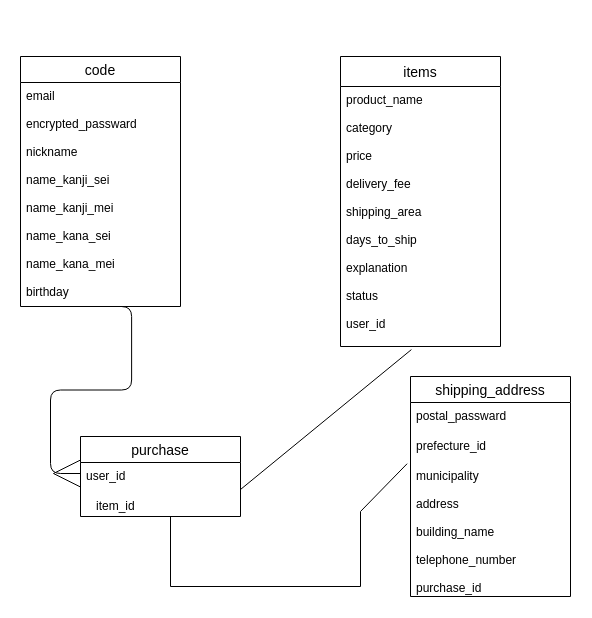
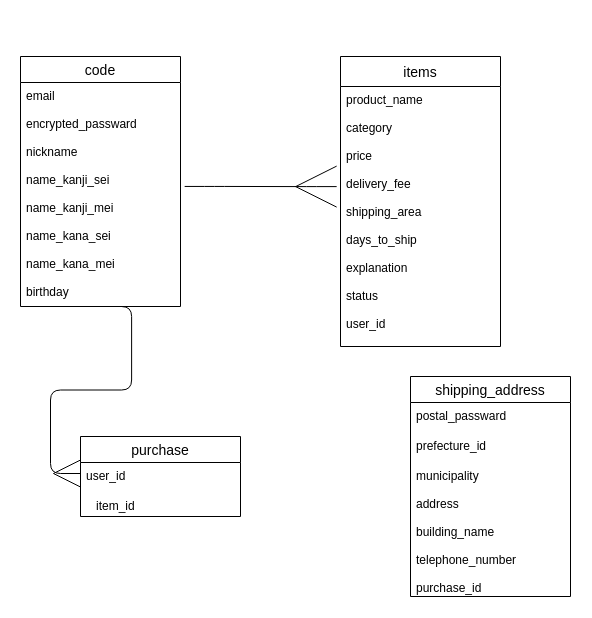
+ <mxCell id="15" value="" style="edgeStyle=entityRelationEdgeStyle;fontSize=12;html=1;endArrow=ERmany;entryX=-0.024;entryY=0.385;entryDx=0;entryDy=0;entryPerimeter=0;exitX=1.026;exitY=0.464;exitDx=0;exitDy=0;exitPerimeter=0;endSize=39;" edge="1" parent="1" source="3" target="6"><mxGeometry width="100" height="100" relative="1" as="geometry"><mxPoint x="130" y="270" as="sourcePoint" /><mxPoint x="230" y="170" as="targetPoint" /></mxGeometry></mxCell>
- <mxCell id="17" value="" style="endArrow=none;html=1;rounded=0;entryX=0.443;entryY=1.012;entryDx=0;entryDy=0;entryPerimeter=0;exitX=1;exitY=0.5;exitDx=0;exitDy=0;" edge="1" parent="1" source="8" target="6"><mxGeometry relative="1" as="geometry"><mxPoint x="250" y="450" as="sourcePoint" /><mxPoint x="350" y="370" as="targetPoint" /></mxGeometry></mxCell>
- <mxCell id="14" value="" style="endArrow=none;html=1;rounded=0;entryX=-0.021;entryY=0.009;entryDx=0;entryDy=0;entryPerimeter=0;exitX=0.5;exitY=0.8;exitDx=0;exitDy=0;exitPerimeter=0;" edge="1" parent="1" source="13" target="12"><mxGeometry relative="1" as="geometry"><mxPoint x="190" y="530" as="sourcePoint" /><mxPoint x="380" y="450" as="targetPoint" /><Array as="points"><mxPoint x="170" y="550" /><mxPoint x="360" y="550" /><mxPoint x="360" y="475" /></Array></mxGeometry></mxCell>
